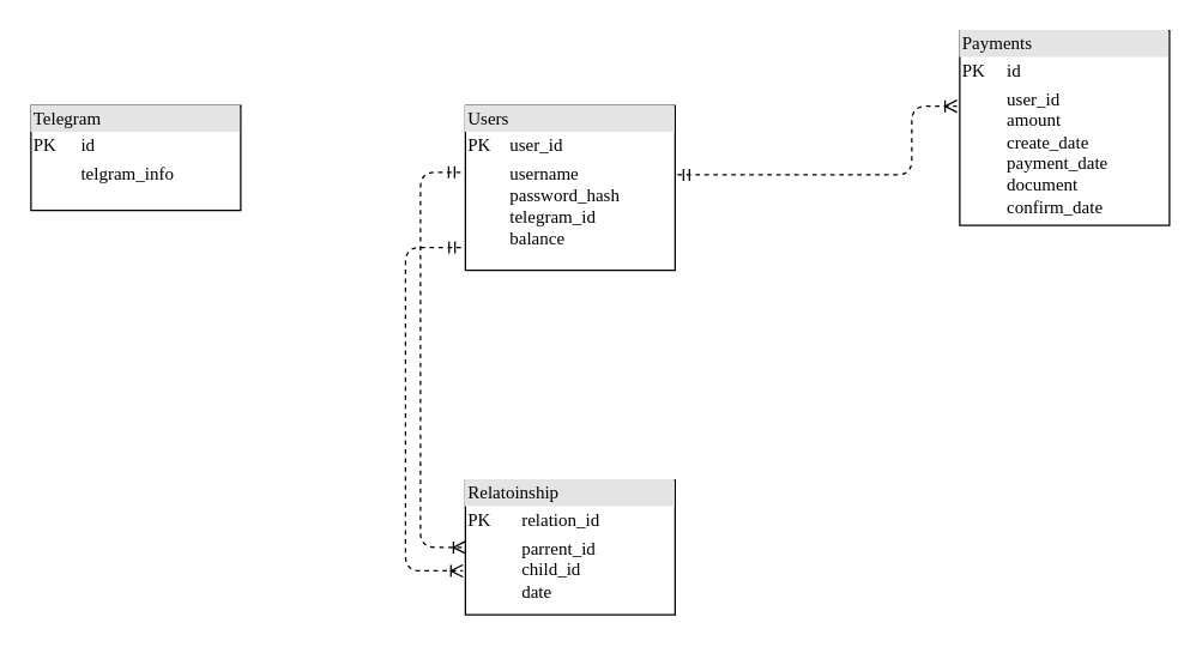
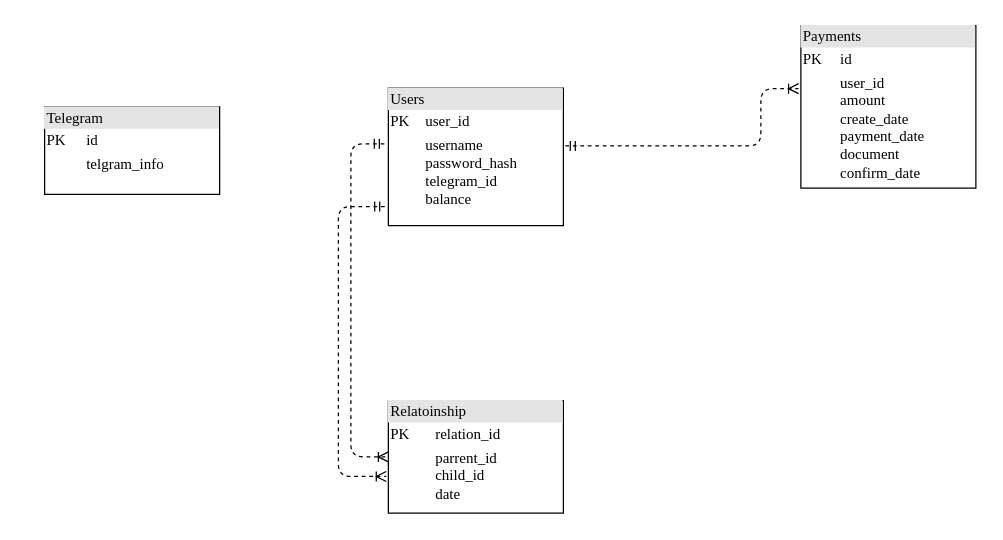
- <mxCell id="4" value="&lt;div style=&quot;box-sizing:border-box;width:100%;background:#e4e4e4;padding:2px;&quot;&gt;Telegram&lt;/div&gt;&lt;table style=&quot;width:100%;font-size:1em;&quot; cellpadding=&quot;2&quot; cellspacing=&quot;0&quot;&gt;&lt;tbody&gt;&lt;tr&gt;&lt;td&gt;PK&lt;/td&gt;&lt;td&gt;id&lt;/td&gt;&lt;/tr&gt;&lt;tr&gt;&lt;td&gt;&lt;br&gt;&lt;/td&gt;&lt;td&gt;telgram_info&lt;br&gt;&lt;br&gt;&lt;/td&gt;&lt;/tr&gt;&lt;tr&gt;&lt;td&gt;&lt;/td&gt;&lt;td&gt;&lt;br&gt;&lt;/td&gt;&lt;/tr&gt;&lt;/tbody&gt;&lt;/table&gt;" style="verticalAlign=top;align=left;overflow=fill;html=1;rounded=0;shadow=0;comic=0;labelBackgroundColor=none;strokeWidth=1;fontFamily=Verdana;fontSize=12" vertex="1" parent="1"><mxGeometry x="20" y="70" width="140" height="70" as="geometry" /></mxCell>
+ <mxCell id="4" value="&lt;div style=&quot;box-sizing:border-box;width:100%;background:#e4e4e4;padding:2px;&quot;&gt;Telegram&lt;/div&gt;&lt;table style=&quot;width:100%;font-size:1em;&quot; cellpadding=&quot;2&quot; cellspacing=&quot;0&quot;&gt;&lt;tbody&gt;&lt;tr&gt;&lt;td&gt;PK&lt;/td&gt;&lt;td&gt;id&lt;/td&gt;&lt;/tr&gt;&lt;tr&gt;&lt;td&gt;&lt;br&gt;&lt;/td&gt;&lt;td&gt;telgram_info&lt;br&gt;&lt;br&gt;&lt;/td&gt;&lt;/tr&gt;&lt;tr&gt;&lt;td&gt;&lt;/td&gt;&lt;td&gt;&lt;br&gt;&lt;/td&gt;&lt;/tr&gt;&lt;/tbody&gt;&lt;/table&gt;" style="verticalAlign=top;align=left;overflow=fill;html=1;rounded=0;shadow=0;comic=0;labelBackgroundColor=none;strokeWidth=1;fontFamily=Verdana;fontSize=12" vertex="1" parent="1"><mxGeometry x="35" y="85" width="140" height="70" as="geometry" /></mxCell>
